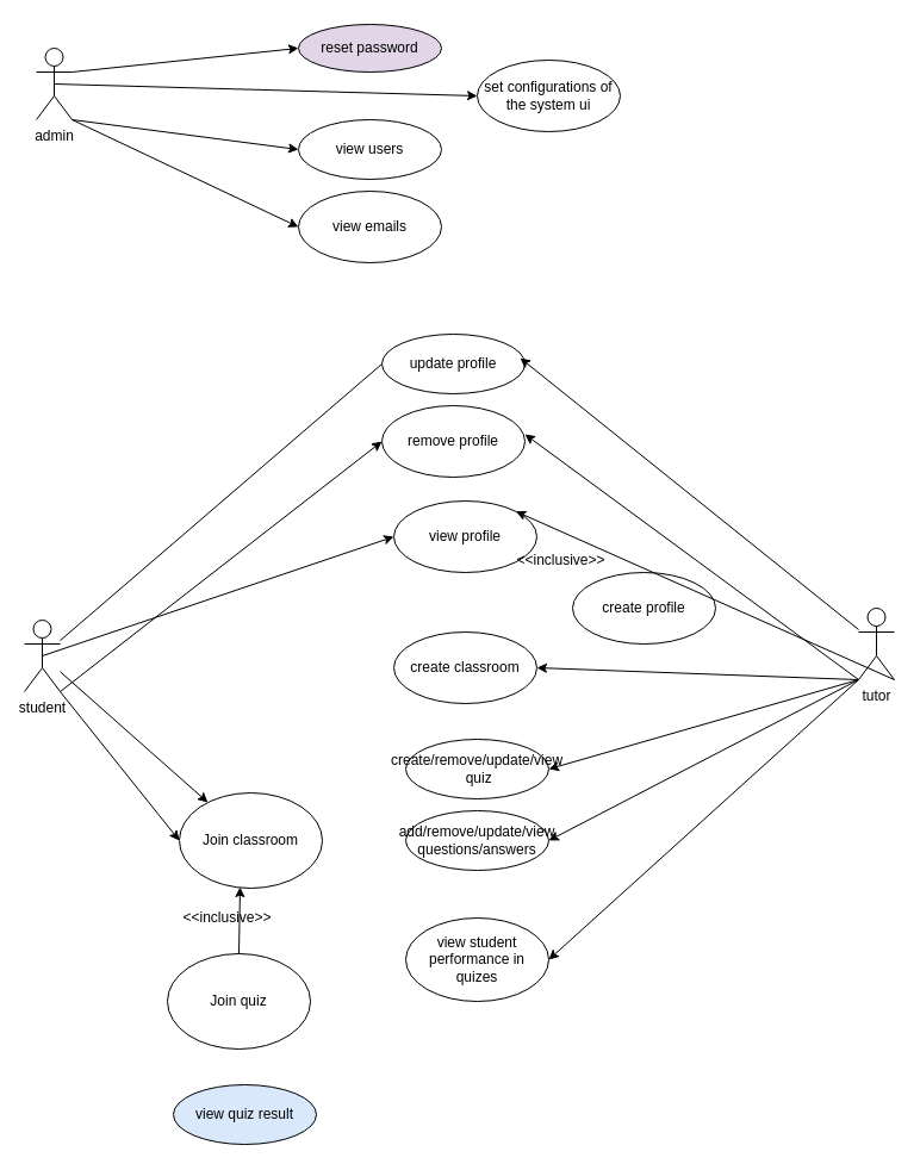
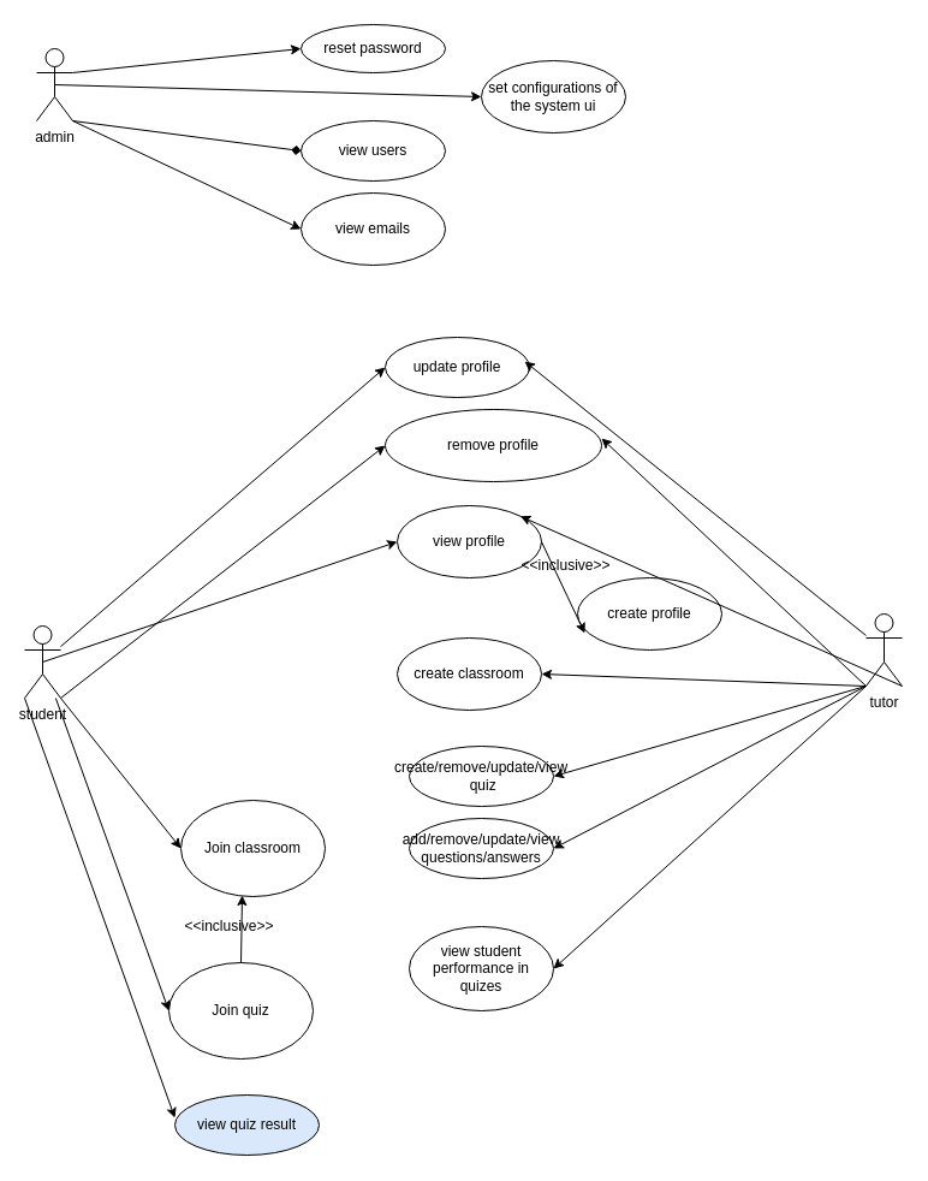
- <mxCell id="5" value="reset password" style="ellipse;whiteSpace=wrap;html=1;fillColor=#e1d5e7;" vertex="1" parent="1"><mxGeometry x="250" y="20" width="120" height="40" as="geometry" /></mxCell>
+ <mxCell id="5" value="reset password" style="ellipse;whiteSpace=wrap;html=1;" vertex="1" parent="1"><mxGeometry x="250" y="20" width="120" height="40" as="geometry" /></mxCell>
- <mxCell id="33" value="" style="endArrow=classic;html=1;entryX=0;entryY=0.5;entryDx=0;entryDy=0;exitX=1;exitY=1;exitDx=0;exitDy=0;exitPerimeter=0;" edge="1" parent="1" source="4" target="6"><mxGeometry width="50" height="50" relative="1" as="geometry"><mxPoint x="130" y="160" as="sourcePoint" /><mxPoint x="180" y="110" as="targetPoint" /></mxGeometry></mxCell>
+ <mxCell id="33" value="" style="endArrow=diamond;html=1;entryX=0;entryY=0.5;entryDx=0;entryDy=0;exitX=1;exitY=1;exitDx=0;exitDy=0;exitPerimeter=0;" edge="1" parent="1" source="4" target="6"><mxGeometry width="50" height="50" relative="1" as="geometry"><mxPoint x="130" y="160" as="sourcePoint" /><mxPoint x="180" y="110" as="targetPoint" /></mxGeometry></mxCell>
- <mxCell id="16" value="" style="endArrow=none;html=1;entryX=0;entryY=0.5;entryDx=0;entryDy=0;" edge="1" parent="1" source="2" target="9"><mxGeometry width="50" height="50" relative="1" as="geometry"><mxPoint x="170" y="290" as="sourcePoint" /><mxPoint x="220" y="240" as="targetPoint" /></mxGeometry></mxCell>
+ <mxCell id="16" value="" style="endArrow=classic;html=1;entryX=0;entryY=0.5;entryDx=0;entryDy=0;" edge="1" parent="1" source="2" target="9"><mxGeometry width="50" height="50" relative="1" as="geometry"><mxPoint x="170" y="290" as="sourcePoint" /><mxPoint x="220" y="240" as="targetPoint" /></mxGeometry></mxCell>
- <mxCell id="10" value="remove profile" style="ellipse;whiteSpace=wrap;html=1;" vertex="1" parent="1"><mxGeometry x="320" y="340" width="120" height="60" as="geometry" /></mxCell>
+ <mxCell id="10" value="remove profile" style="ellipse;whiteSpace=wrap;html=1;" vertex="1" parent="1"><mxGeometry x="320" y="340" width="180" height="60" as="geometry" /></mxCell>
+ <mxCell id="22" value="" style="endArrow=classic;html=1;entryX=0.05;entryY=0.767;entryDx=0;entryDy=0;entryPerimeter=0;exitX=1;exitY=0.5;exitDx=0;exitDy=0;" edge="1" parent="1" source="11" target="7"><mxGeometry width="50" height="50" relative="1" as="geometry"><mxPoint x="440" y="470" as="sourcePoint" /><mxPoint x="510" y="460" as="targetPoint" /></mxGeometry></mxCell>
- <mxCell id="30" value="" style="endArrow=classic;html=1;" edge="1" parent="1" source="2" target="24"><mxGeometry width="50" height="50" relative="1" as="geometry"><mxPoint x="20" y="770" as="sourcePoint" /><mxPoint x="70" y="810" as="targetPoint" /></mxGeometry></mxCell>
+ <mxCell id="30" value="" style="endArrow=classic;html=1;entryX=0;entryY=0.5;entryDx=0;entryDy=0;" edge="1" parent="1" source="2" target="25"><mxGeometry width="50" height="50" relative="1" as="geometry"><mxPoint x="20" y="770" as="sourcePoint" /><mxPoint x="70" y="810" as="targetPoint" /></mxGeometry></mxCell>
+ <mxCell id="31" value="" style="endArrow=classic;html=1;entryX=0;entryY=0.38;entryDx=0;entryDy=0;entryPerimeter=0;exitX=0;exitY=1;exitDx=0;exitDy=0;exitPerimeter=0;" edge="1" parent="1" source="2" target="26"><mxGeometry width="50" height="50" relative="1" as="geometry"><mxPoint x="40" y="940" as="sourcePoint" /><mxPoint x="90" y="890" as="targetPoint" /></mxGeometry></mxCell>
